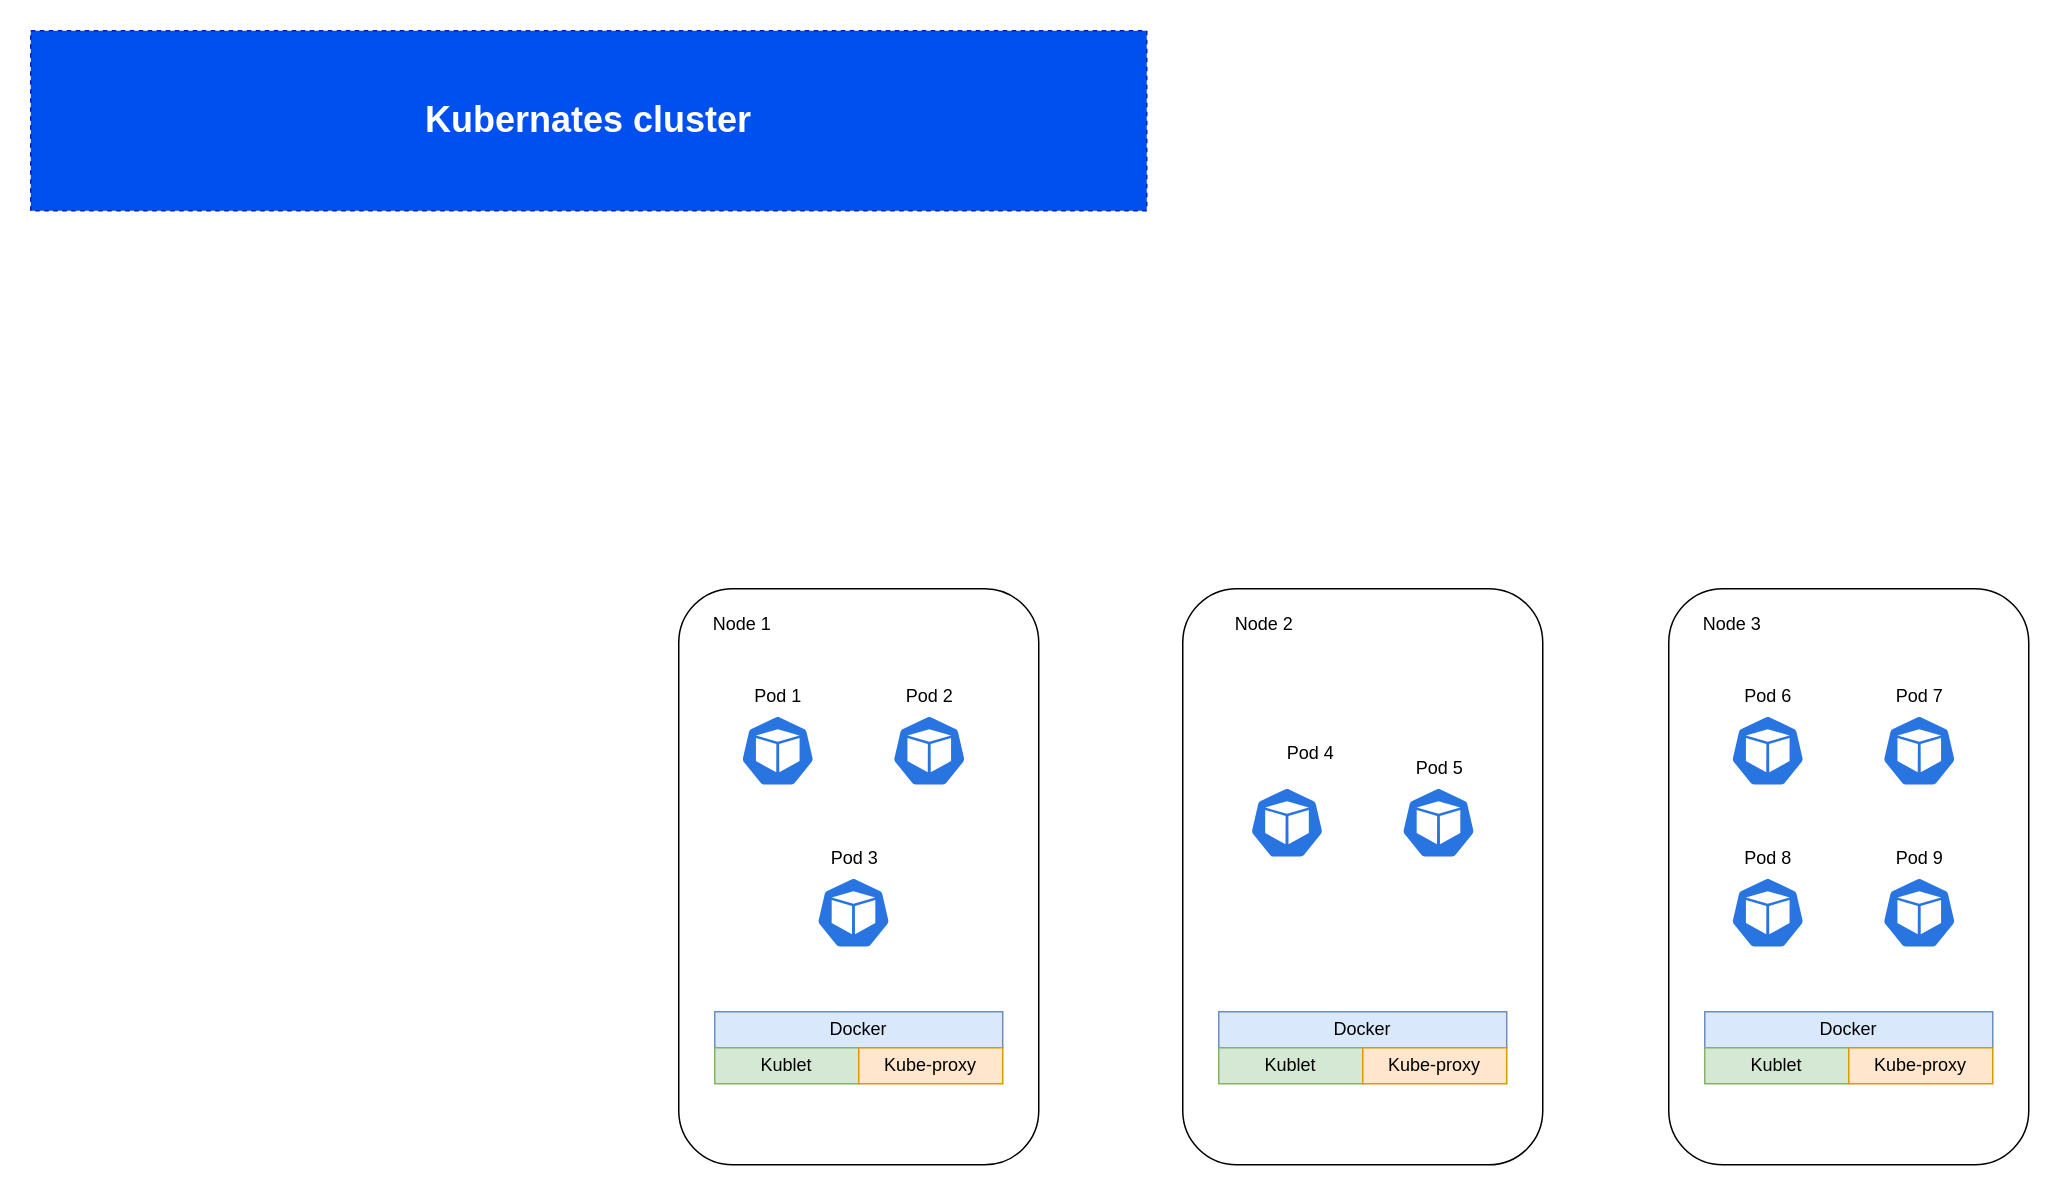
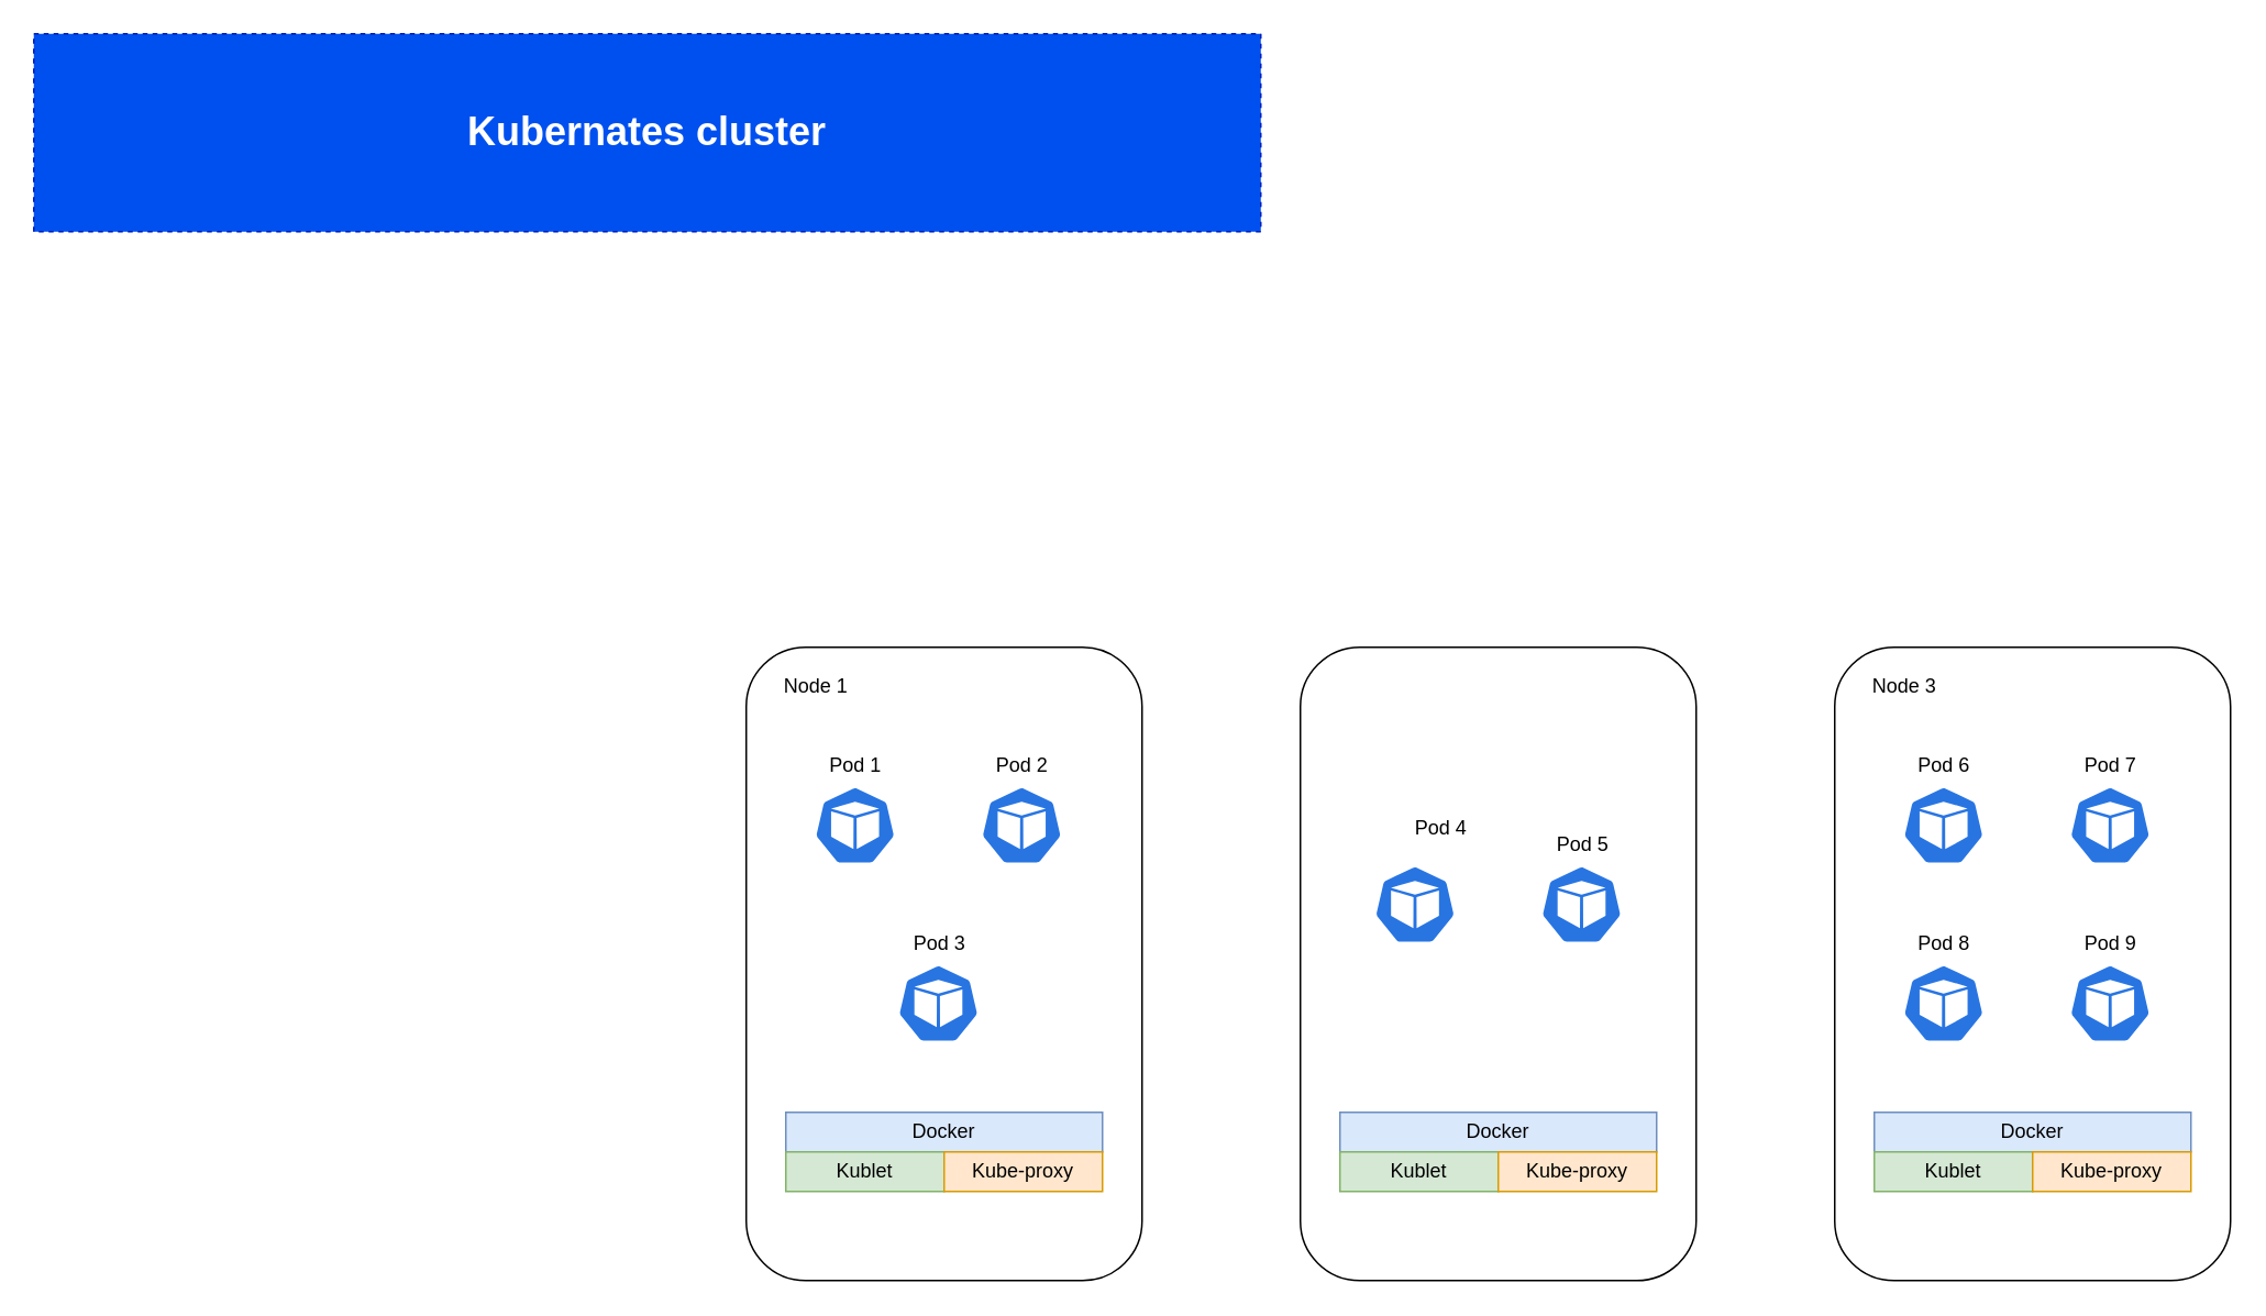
- <mxCell id="7" value="Node 2" style="text;html=1;align=center;verticalAlign=middle;resizable=0;points=[];autosize=1;strokeColor=none;fillColor=none;" parent="2" vertex="1"><mxGeometry x="360" y="12" width="60" height="24" as="geometry" /></mxCell>
